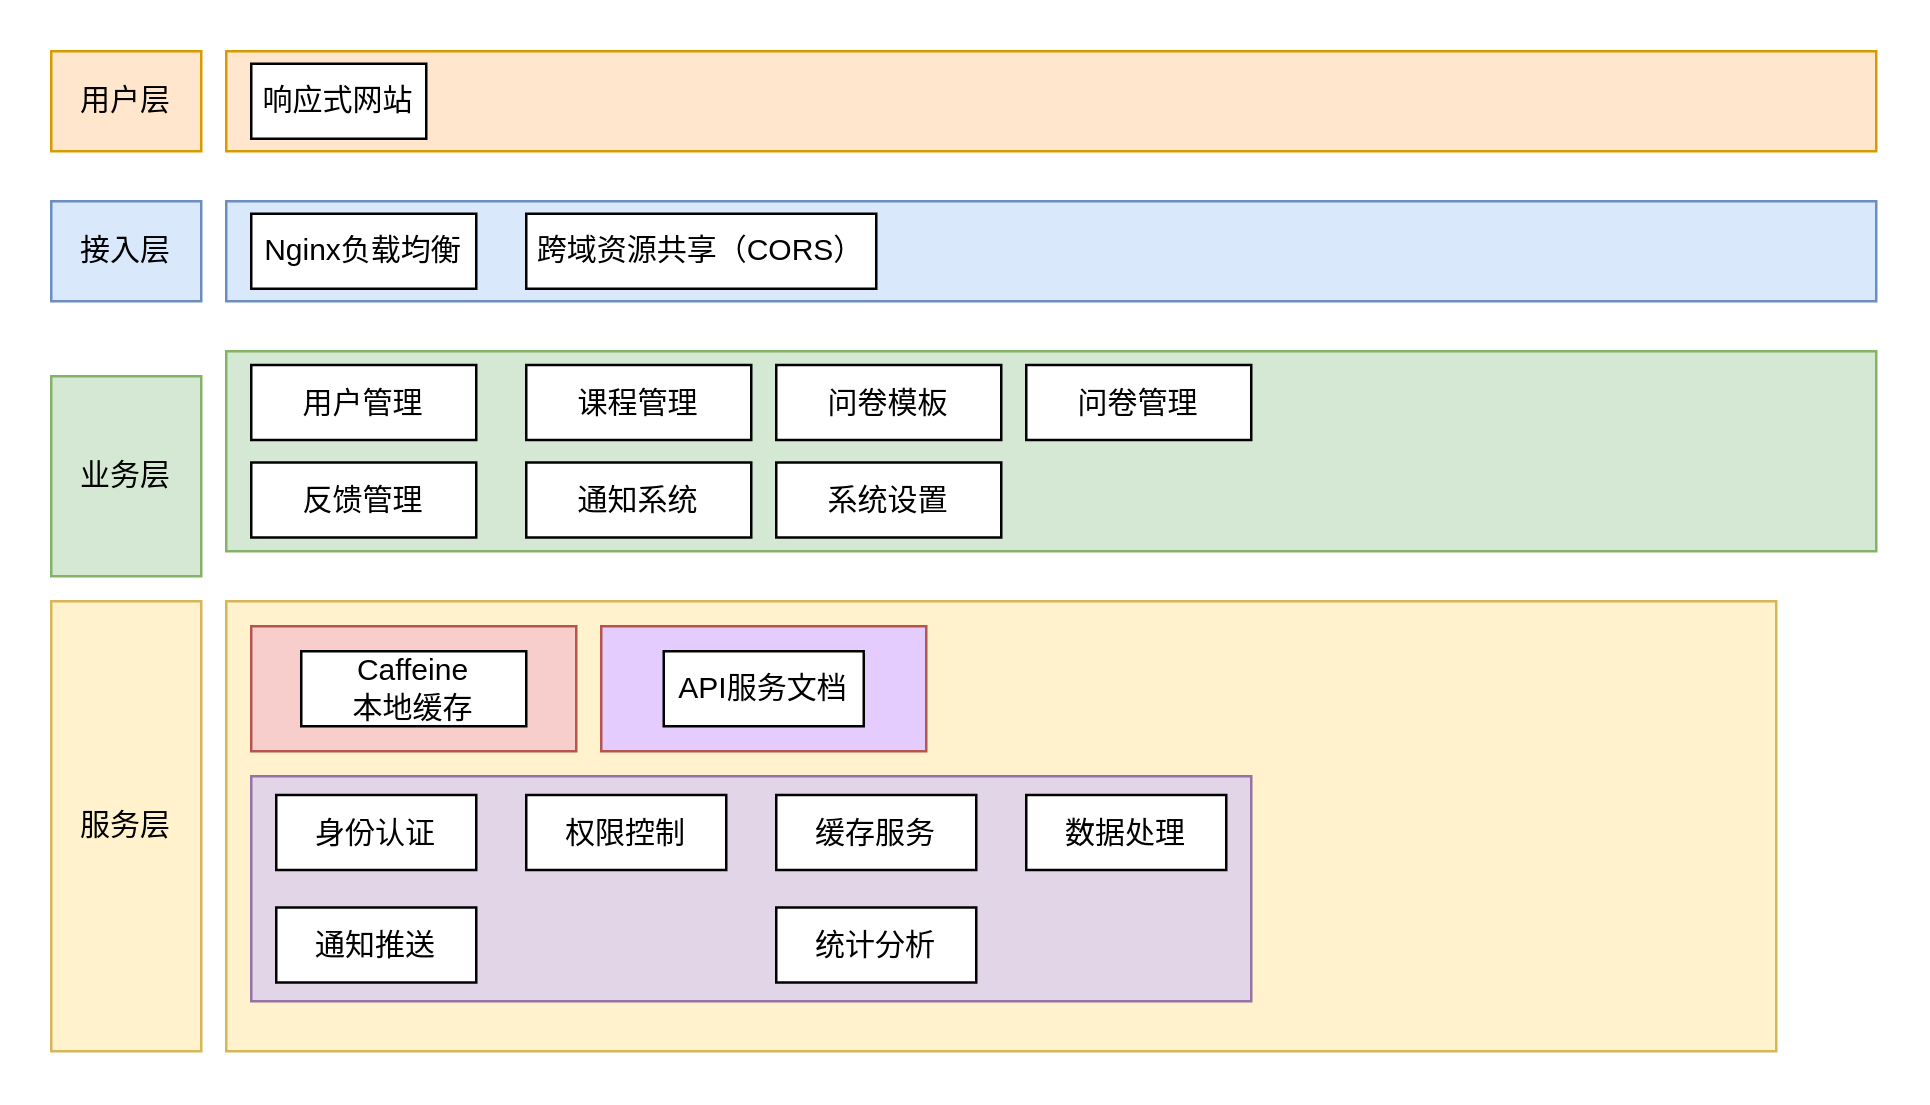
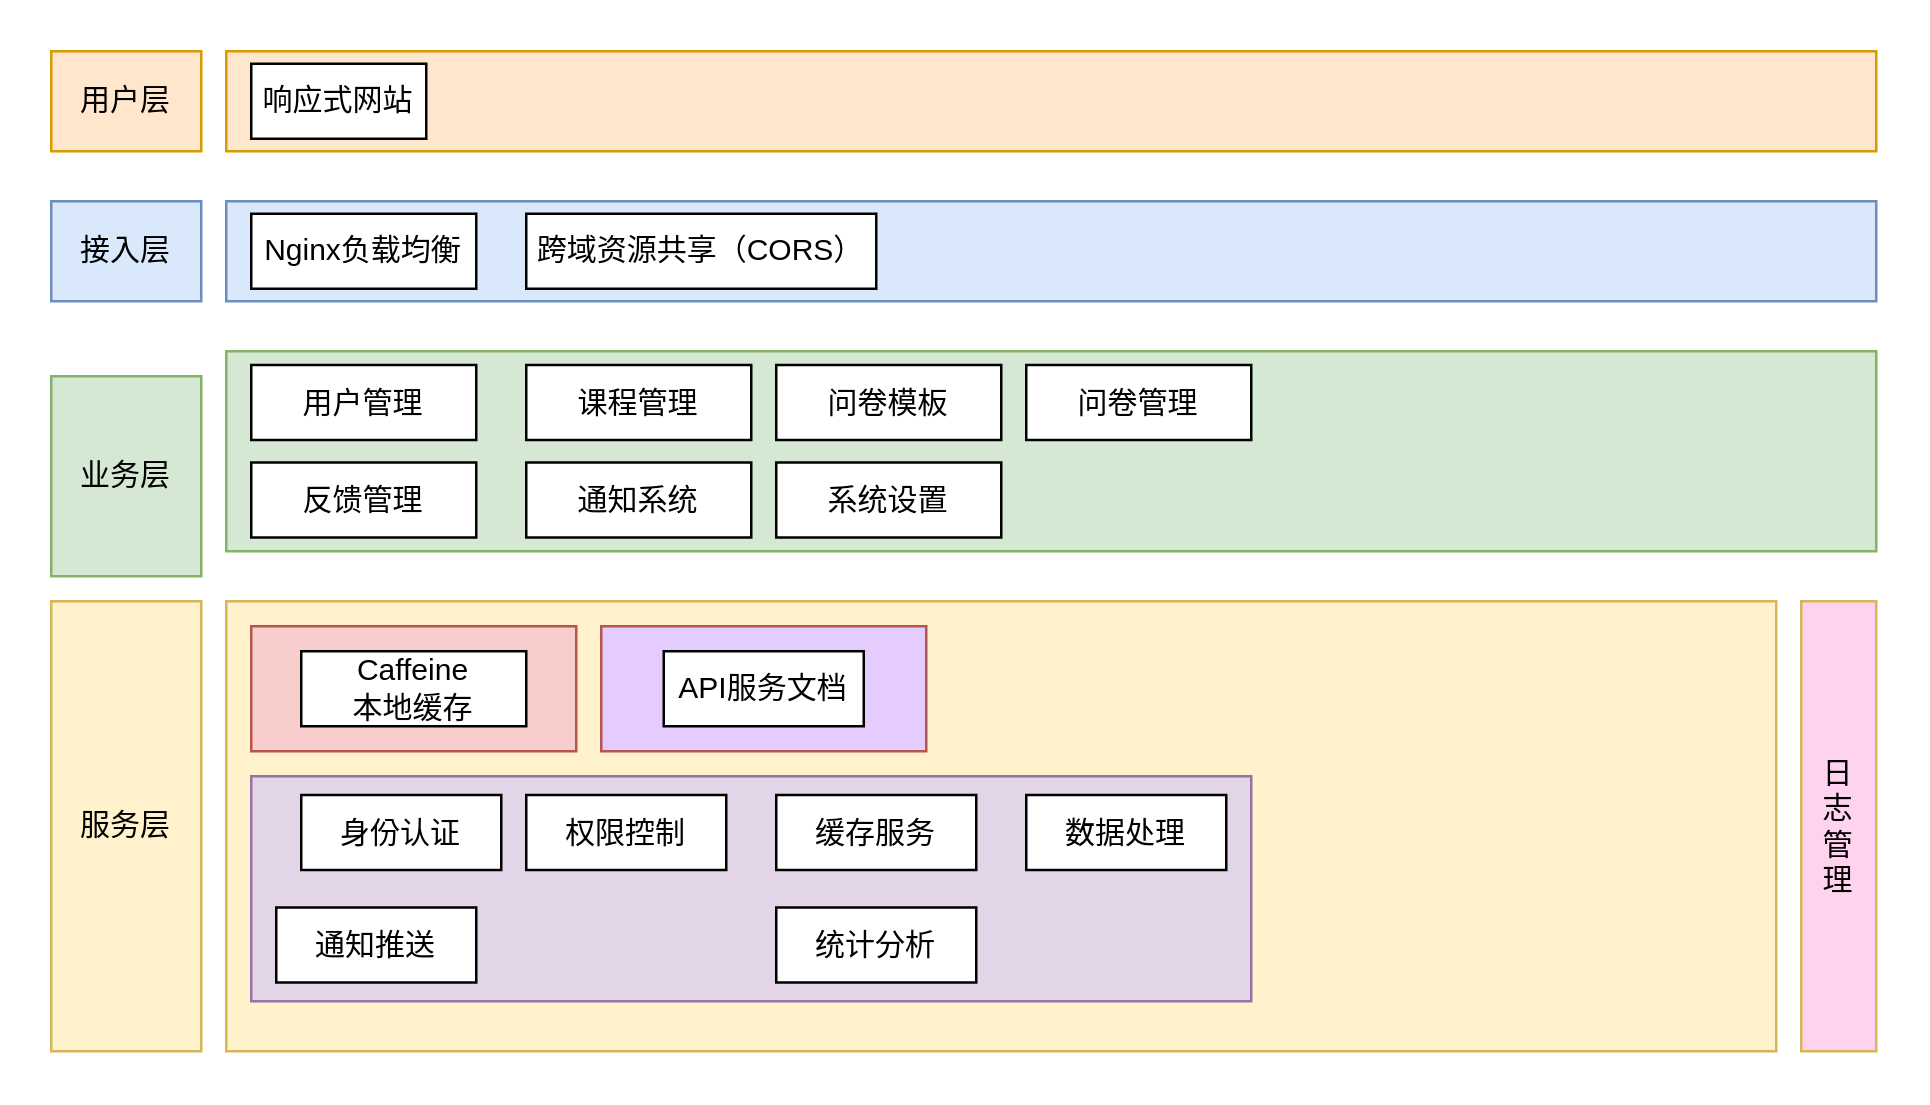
+ <mxCell id="31" value="日&lt;div&gt;&lt;span style=&quot;background-color: transparent; color: light-dark(rgb(0, 0, 0), rgb(255, 255, 255));&quot;&gt;志&lt;/span&gt;&lt;/div&gt;&lt;div&gt;&lt;span style=&quot;background-color: transparent; color: light-dark(rgb(0, 0, 0), rgb(255, 255, 255));&quot;&gt;管&lt;/span&gt;&lt;/div&gt;&lt;div&gt;&lt;span style=&quot;background-color: transparent; color: light-dark(rgb(0, 0, 0), rgb(255, 255, 255));&quot;&gt;理&lt;/span&gt;&lt;br&gt;&lt;/div&gt;" style="rounded=0;whiteSpace=wrap;html=1;fillColor=#FFD3EF;strokeColor=#d6b656;" parent="1" vertex="1"><mxGeometry x="720" y="240" width="30" height="180" as="geometry" /></mxCell>
- <mxCell id="21" value="身份认证" style="rounded=0;whiteSpace=wrap;html=1;" parent="1" vertex="1"><mxGeometry x="110" y="317.5" width="80" height="30" as="geometry" /></mxCell>
+ <mxCell id="21" value="身份认证" style="rounded=0;whiteSpace=wrap;html=1;" parent="1" vertex="1"><mxGeometry x="120" y="317.5" width="80" height="30" as="geometry" /></mxCell>
